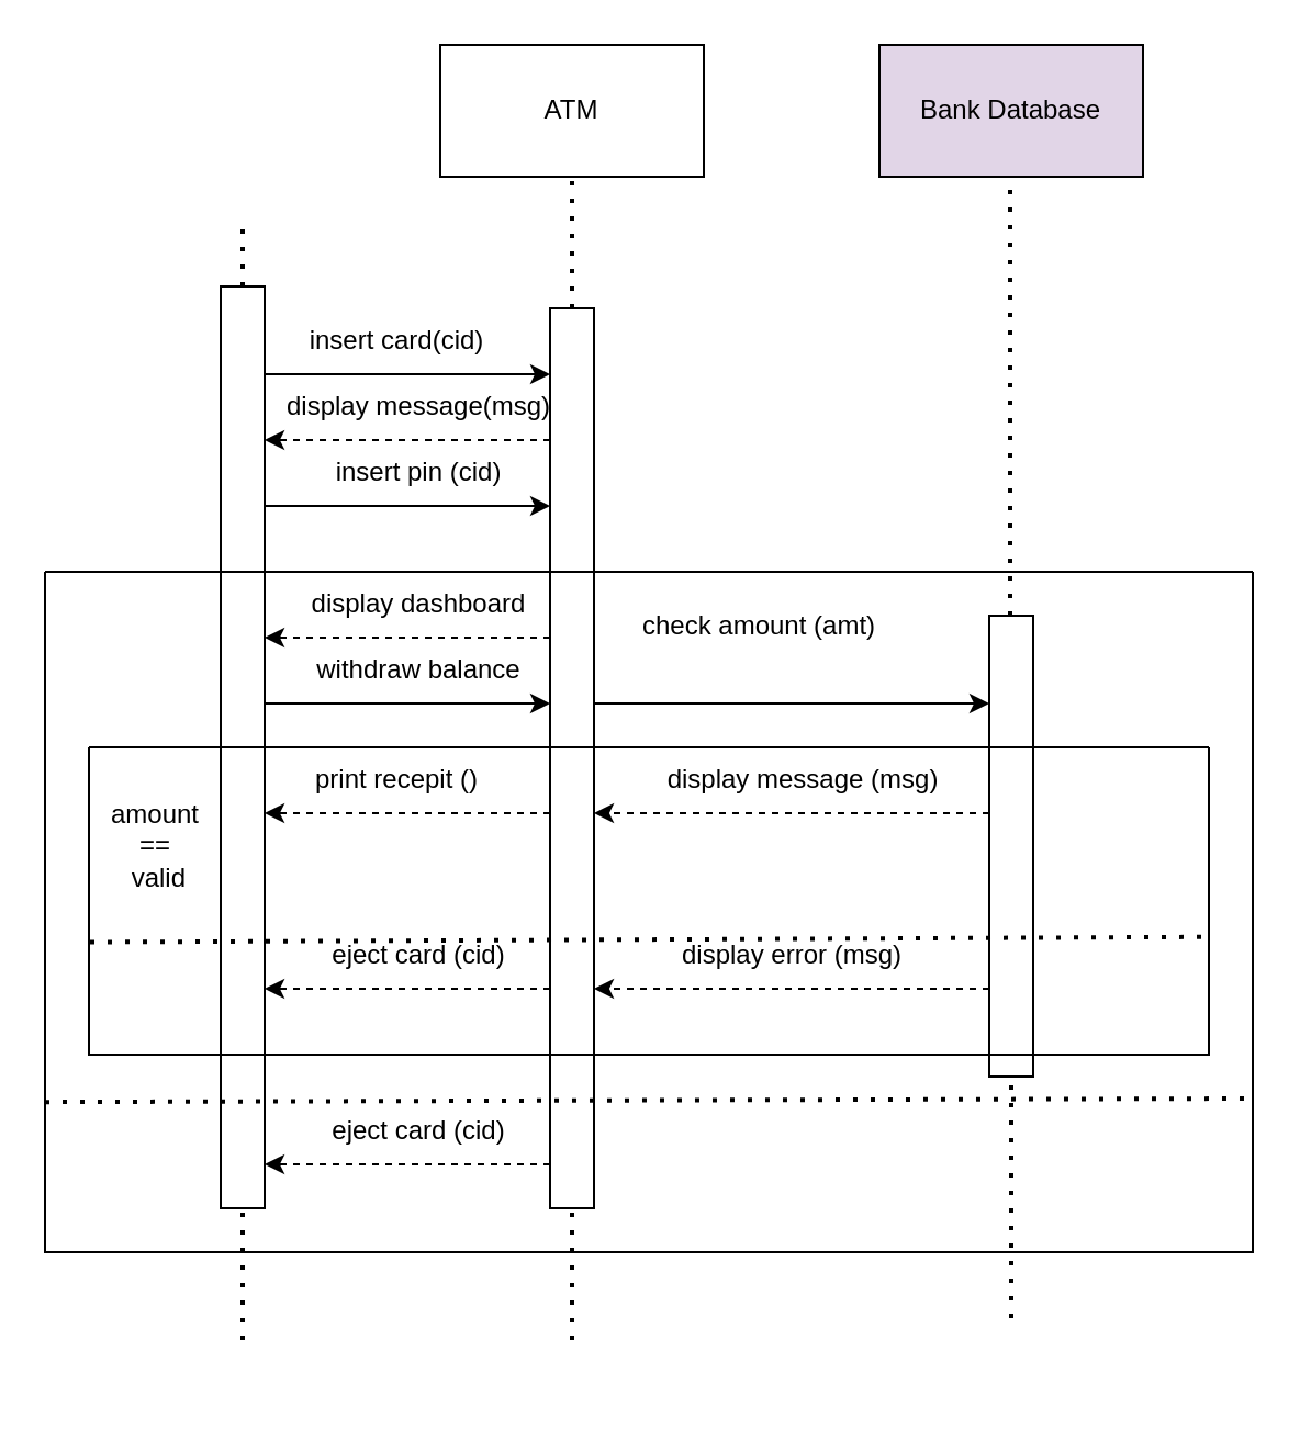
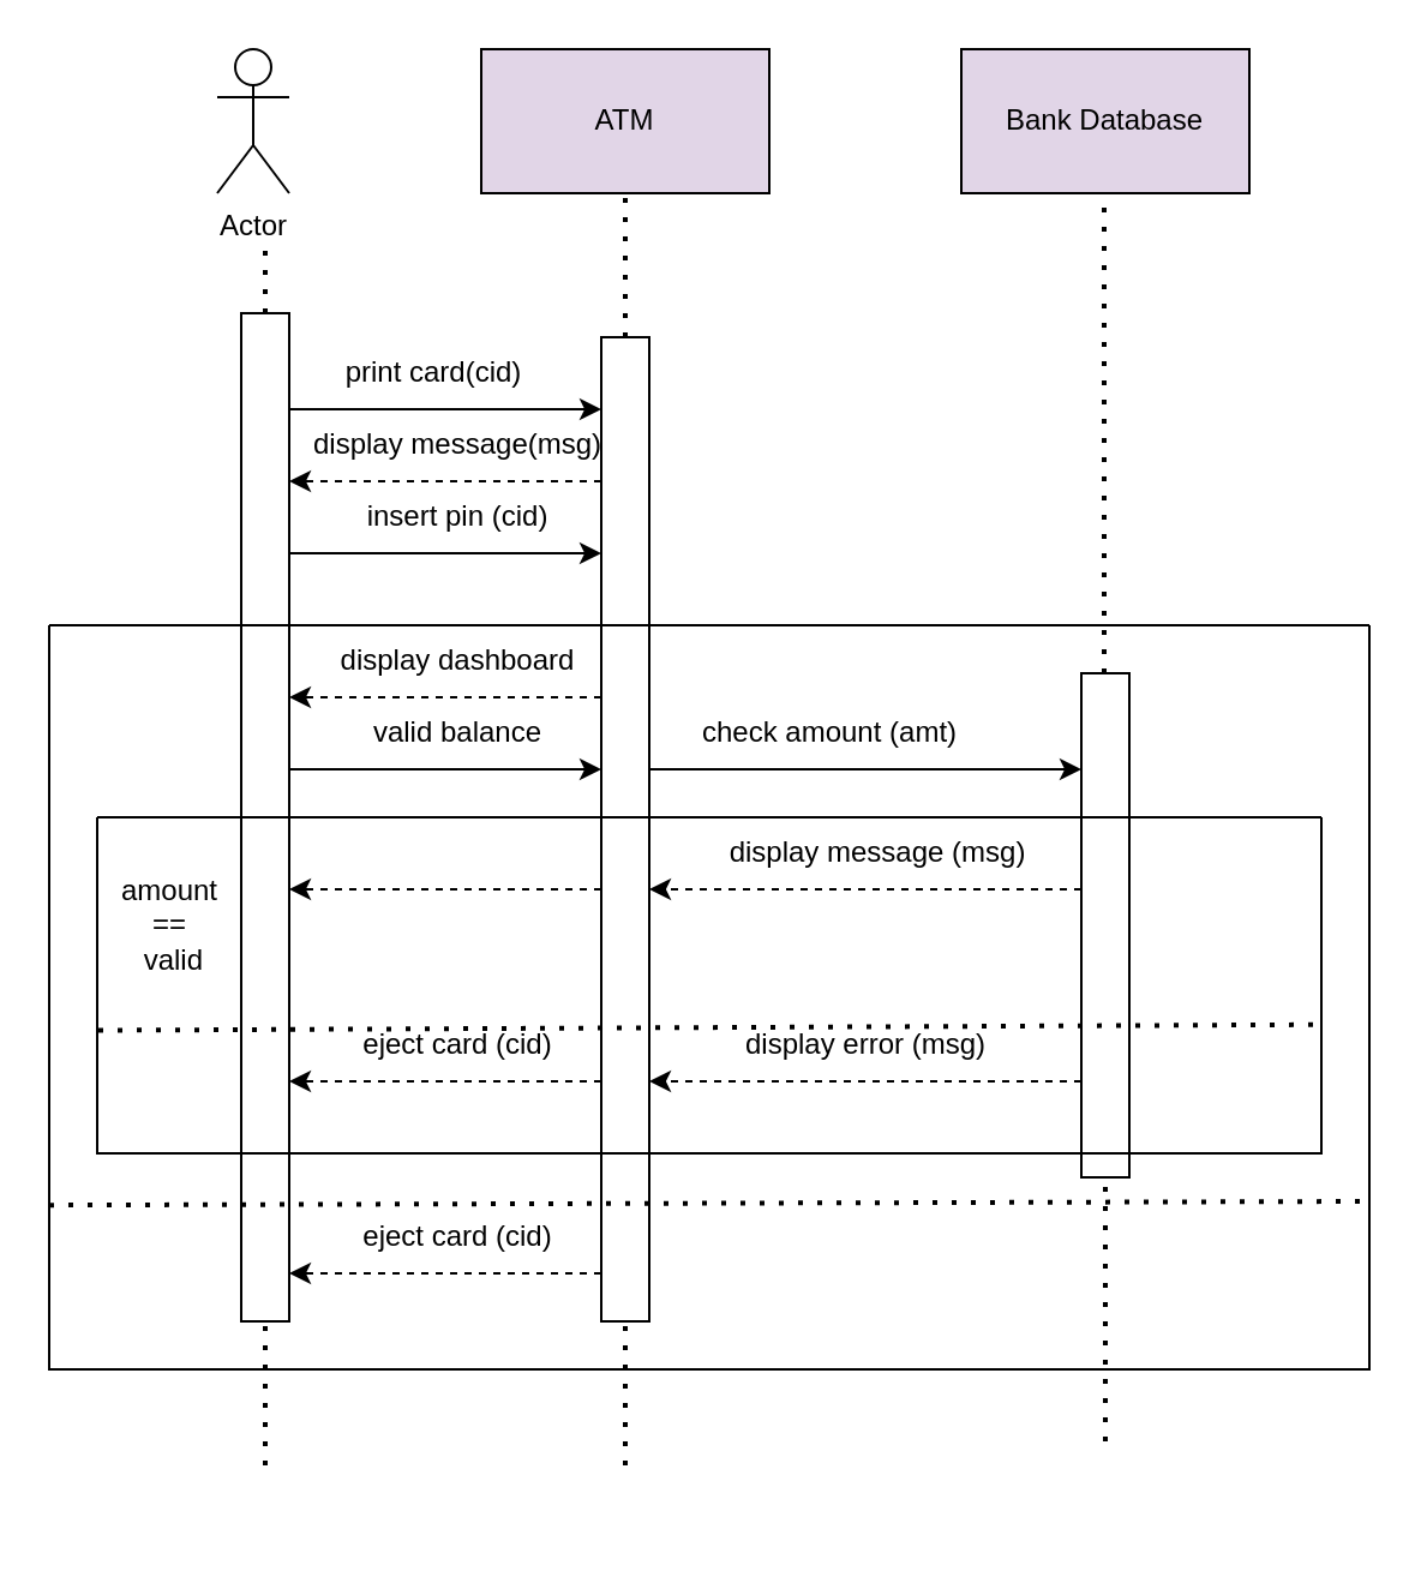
+ <mxCell id="2" value="Actor" style="shape=umlActor;verticalLabelPosition=bottom;verticalAlign=top;html=1;outlineConnect=0;" vertex="1" parent="1"><mxGeometry x="90" y="20" width="30" height="60" as="geometry" /></mxCell>
- <mxCell id="3" value="ATM" style="rounded=0;whiteSpace=wrap;html=1;" vertex="1" parent="1"><mxGeometry x="200" y="20" width="120" height="60" as="geometry" /></mxCell>
+ <mxCell id="3" value="ATM" style="rounded=0;whiteSpace=wrap;html=1;fillColor=#e1d5e7;" vertex="1" parent="1"><mxGeometry x="200" y="20" width="120" height="60" as="geometry" /></mxCell>
- <mxCell id="11" value="insert card(cid)" style="text;html=1;align=center;verticalAlign=middle;resizable=0;points=[];autosize=1;strokeColor=none;fillColor=none;" vertex="1" parent="1"><mxGeometry x="130" y="140" width="100" height="30" as="geometry" /></mxCell>
+ <mxCell id="11" value="print card(cid)" style="text;html=1;align=center;verticalAlign=middle;resizable=0;points=[];autosize=1;strokeColor=none;fillColor=none;" vertex="1" parent="1"><mxGeometry x="130" y="140" width="100" height="30" as="geometry" /></mxCell>
- <mxCell id="23" value="check amount (amt)" style="text;html=1;align=center;verticalAlign=middle;resizable=0;points=[];autosize=1;strokeColor=none;fillColor=none;" vertex="1" parent="16"><mxGeometry x="260" y="10" width="130" height="30" as="geometry" /></mxCell>
+ <mxCell id="23" value="check amount (amt)" style="text;html=1;align=center;verticalAlign=middle;resizable=0;points=[];autosize=1;strokeColor=none;fillColor=none;" vertex="1" parent="16"><mxGeometry x="260" y="30" width="130" height="30" as="geometry" /></mxCell>
- <mxCell id="21" value="withdraw balance" style="text;html=1;align=center;verticalAlign=middle;resizable=0;points=[];autosize=1;strokeColor=none;fillColor=none;" vertex="1" parent="16"><mxGeometry x="110" y="30" width="120" height="30" as="geometry" /></mxCell>
+ <mxCell id="21" value="valid balance" style="text;html=1;align=center;verticalAlign=middle;resizable=0;points=[];autosize=1;strokeColor=none;fillColor=none;" vertex="1" parent="16"><mxGeometry x="110" y="30" width="120" height="30" as="geometry" /></mxCell>
- <mxCell id="26" value="print recepit ()" style="text;html=1;align=center;verticalAlign=middle;resizable=0;points=[];autosize=1;strokeColor=none;fillColor=none;" vertex="1" parent="24"><mxGeometry x="90" width="100" height="30" as="geometry" /></mxCell>
